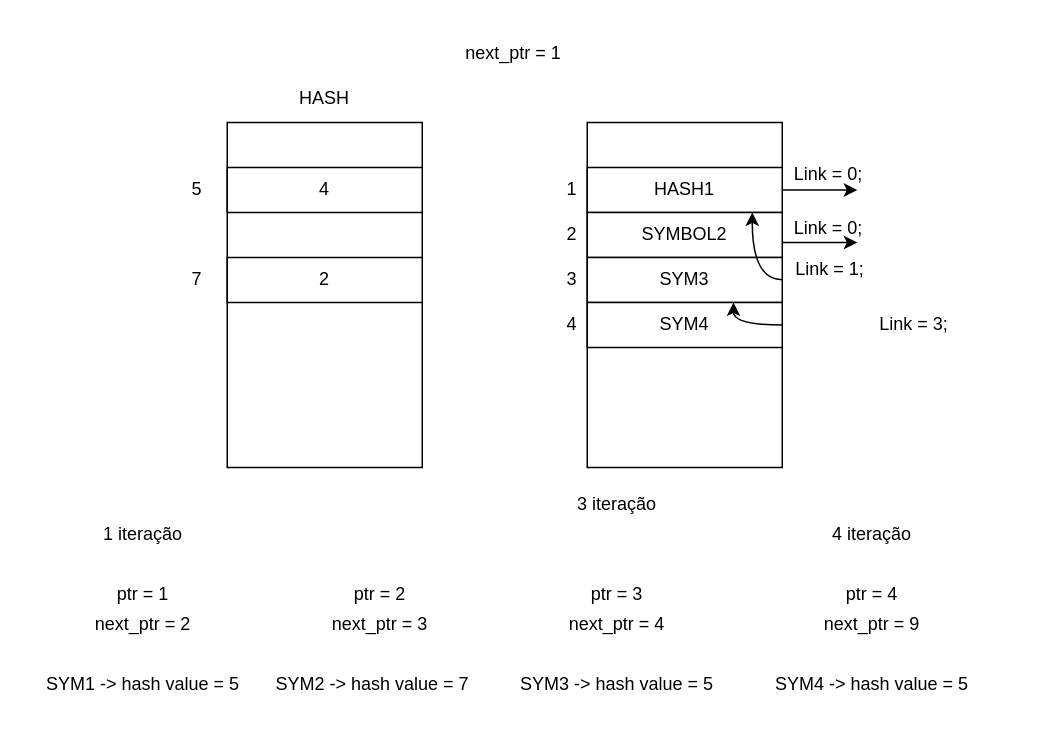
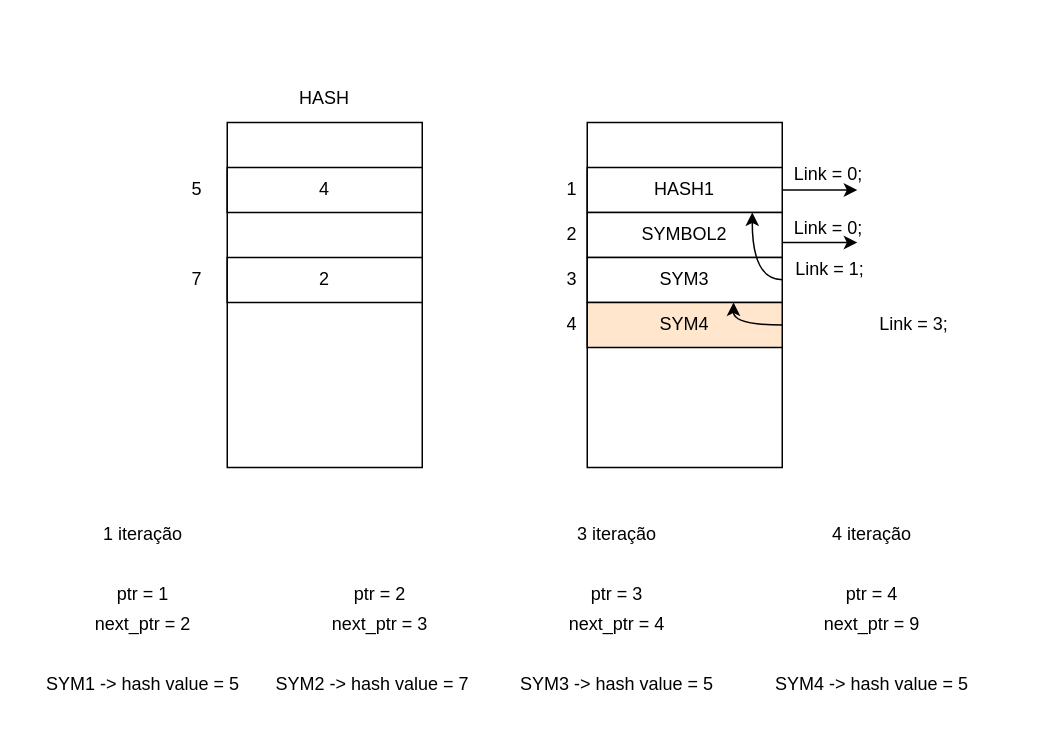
- <mxCell id="40" value="next_ptr = 1" style="text;html=1;align=center;verticalAlign=middle;whiteSpace=wrap;rounded=0;" vertex="1" parent="1"><mxGeometry x="302" y="20" width="80" height="30" as="geometry" /></mxCell>
- <mxCell id="36" value="SYM4" style="rounded=0;whiteSpace=wrap;html=1;" parent="1" vertex="1"><mxGeometry x="391" y="201" width="130" height="30" as="geometry" /></mxCell>
+ <mxCell id="36" value="SYM4" style="rounded=0;whiteSpace=wrap;html=1;fillColor=#ffe6cc;" parent="1" vertex="1"><mxGeometry x="391" y="201" width="130" height="30" as="geometry" /></mxCell>
- <mxCell id="21" value="3 iteração" style="text;html=1;align=center;verticalAlign=middle;whiteSpace=wrap;rounded=0;" parent="1" vertex="1"><mxGeometry x="361" y="321" width="100" height="30" as="geometry" /></mxCell>
+ <mxCell id="21" value="3 iteração" style="text;html=1;align=center;verticalAlign=middle;whiteSpace=wrap;rounded=0;" parent="1" vertex="1"><mxGeometry x="361" y="341" width="100" height="30" as="geometry" /></mxCell>
